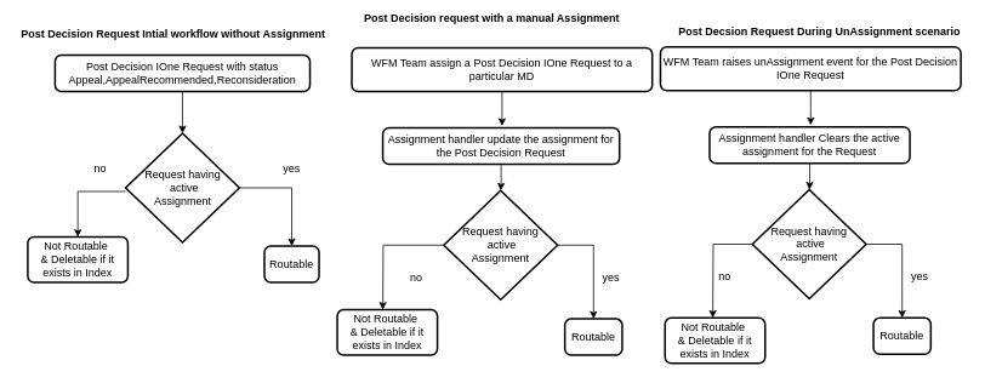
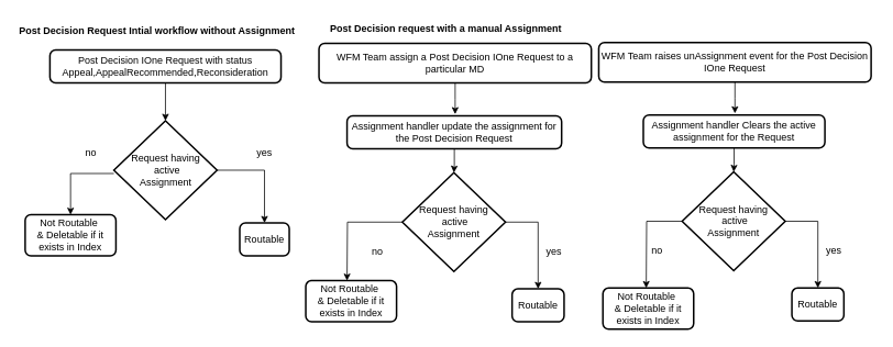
- <mxCell id="34" value="Post Decision request with a manual Assignment" style="text;html=1;strokeColor=none;fillColor=none;align=center;verticalAlign=middle;whiteSpace=wrap;rounded=0;fontStyle=1" vertex="1" parent="1"><mxGeometry x="380" y="5" width="320" height="30" as="geometry" /></mxCell>
+ <mxCell id="34" value="Post Decision request with a manual Assignment" style="text;html=1;strokeColor=none;fillColor=none;align=center;verticalAlign=middle;whiteSpace=wrap;rounded=0;fontStyle=1" vertex="1" parent="1"><mxGeometry x="380" y="20" width="320" height="30" as="geometry" /></mxCell>
- <mxCell id="35" value="Post Decsion Request During UnAssignment scenario" style="text;html=1;strokeColor=none;fillColor=none;align=center;verticalAlign=middle;whiteSpace=wrap;rounded=0;fontStyle=1" vertex="1" parent="1"><mxGeometry x="740" y="20" width="320" height="30" as="geometry" /></mxCell>
